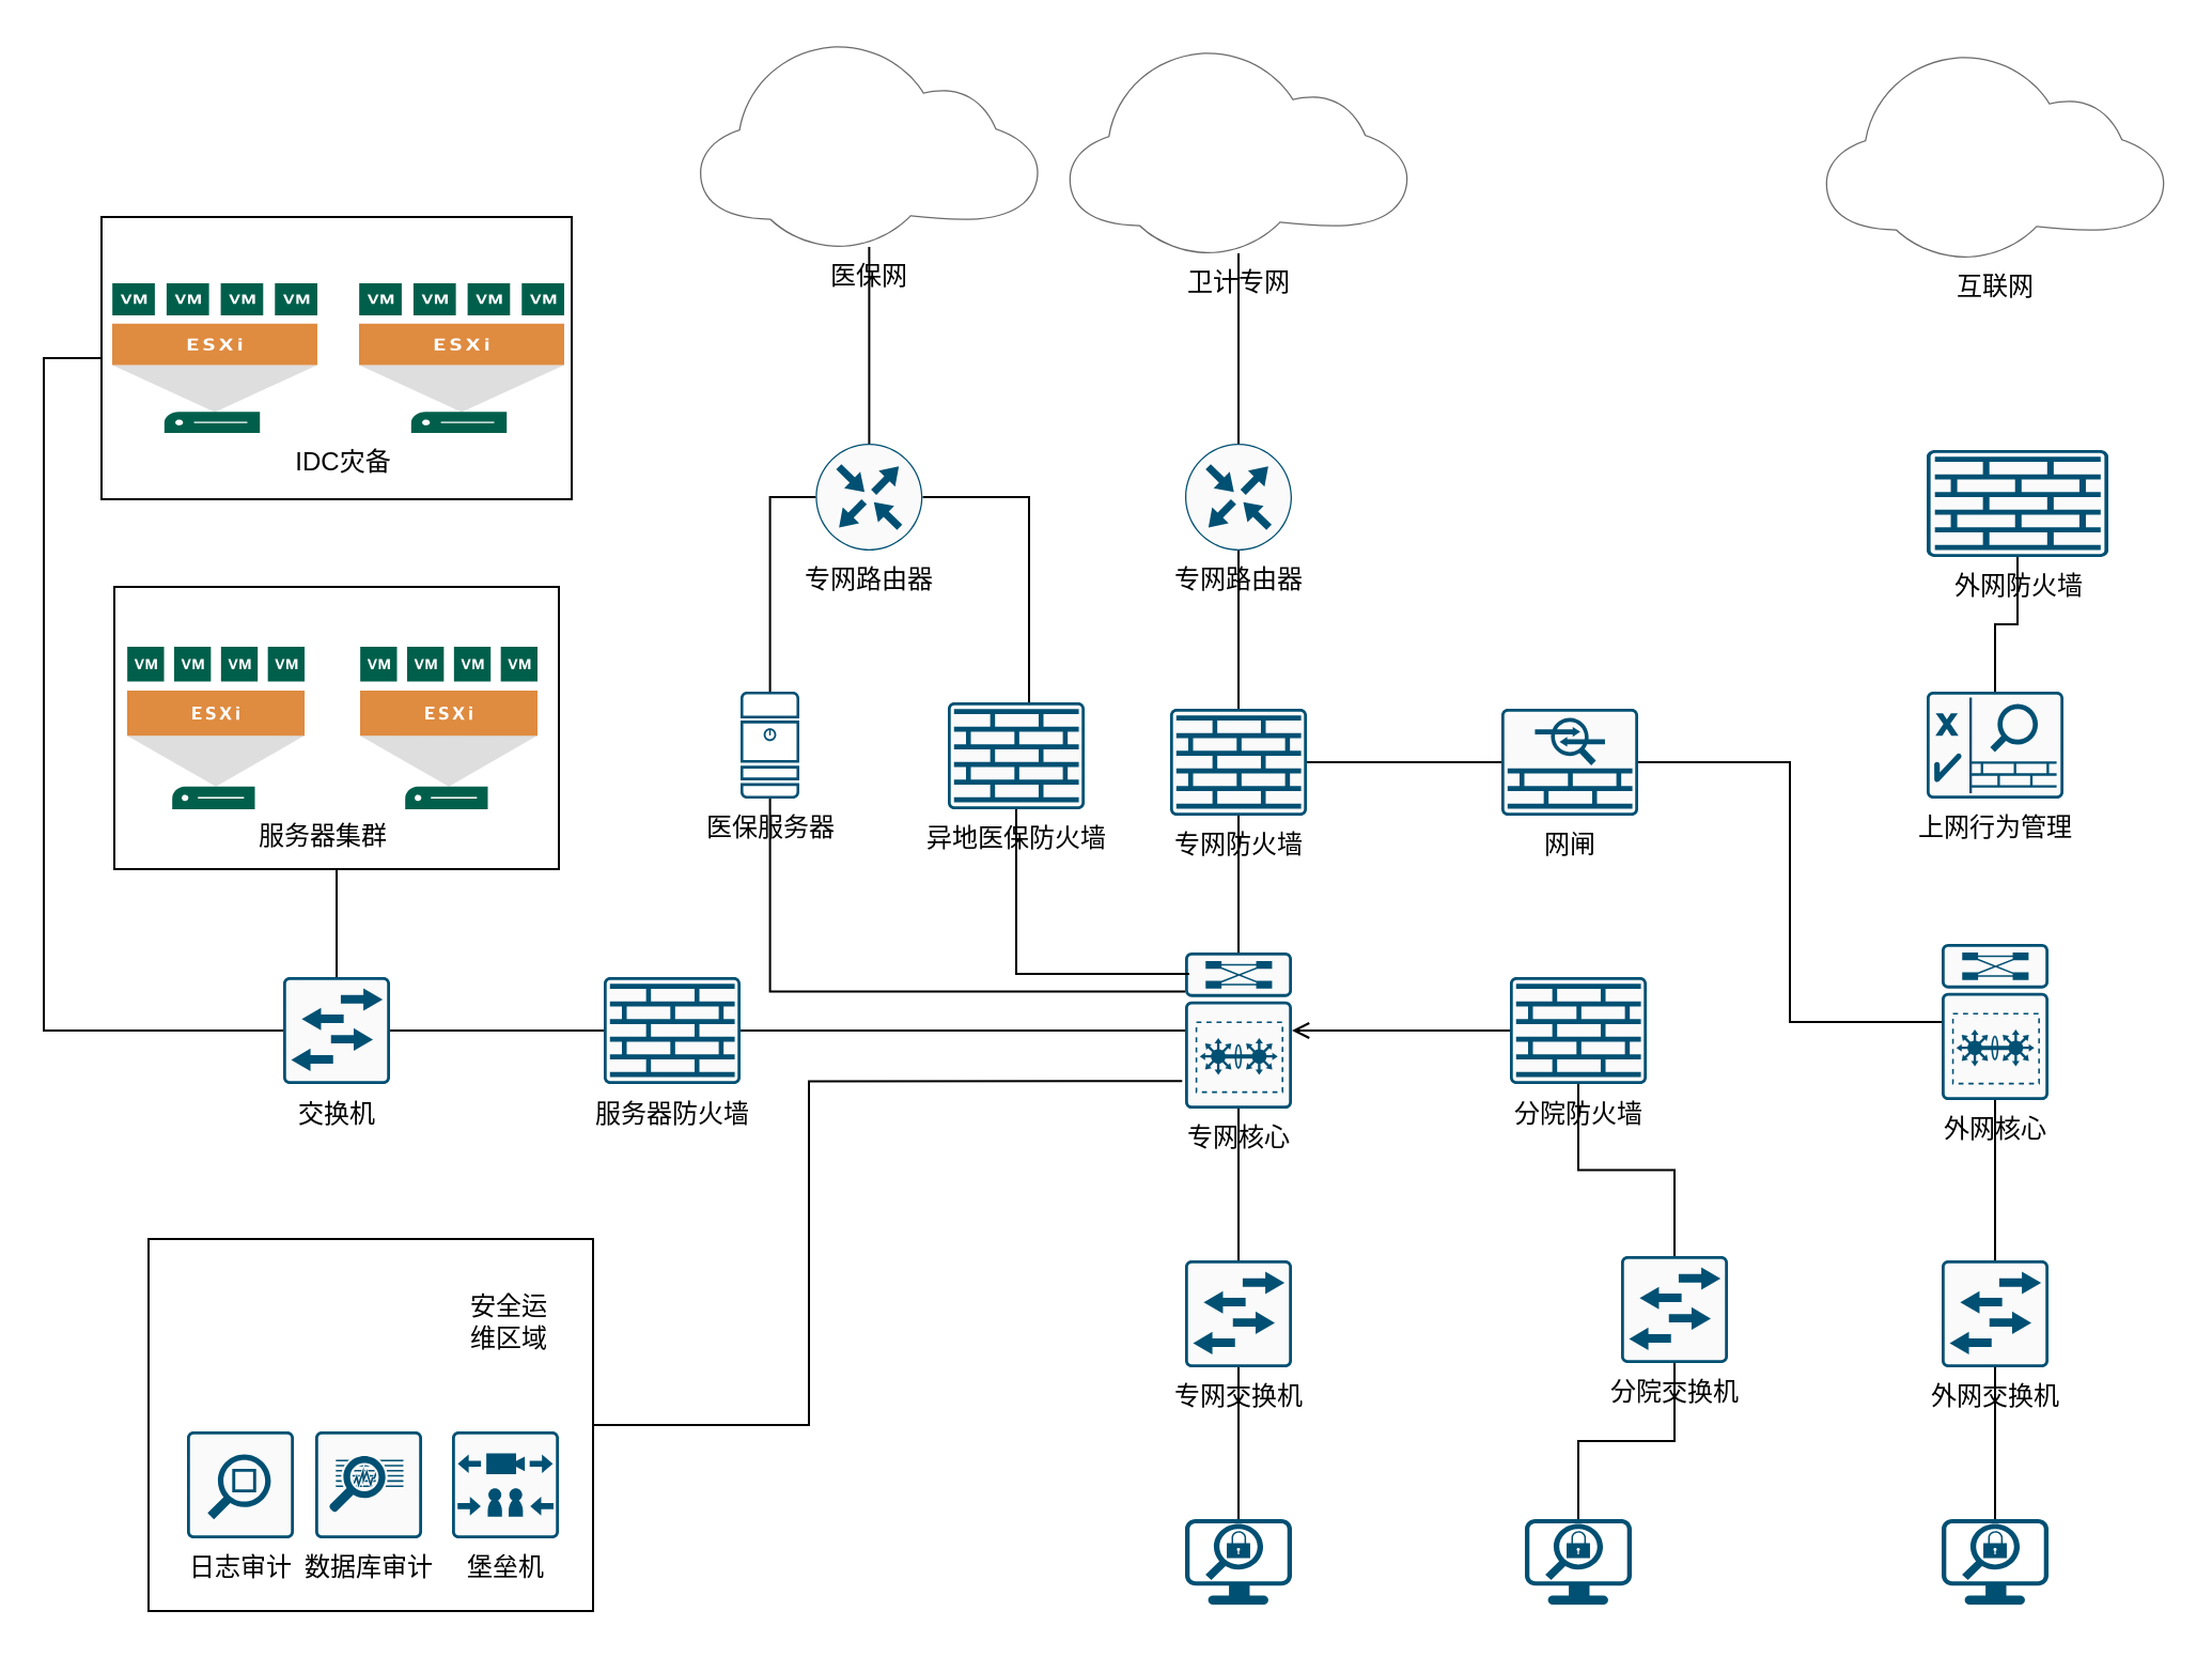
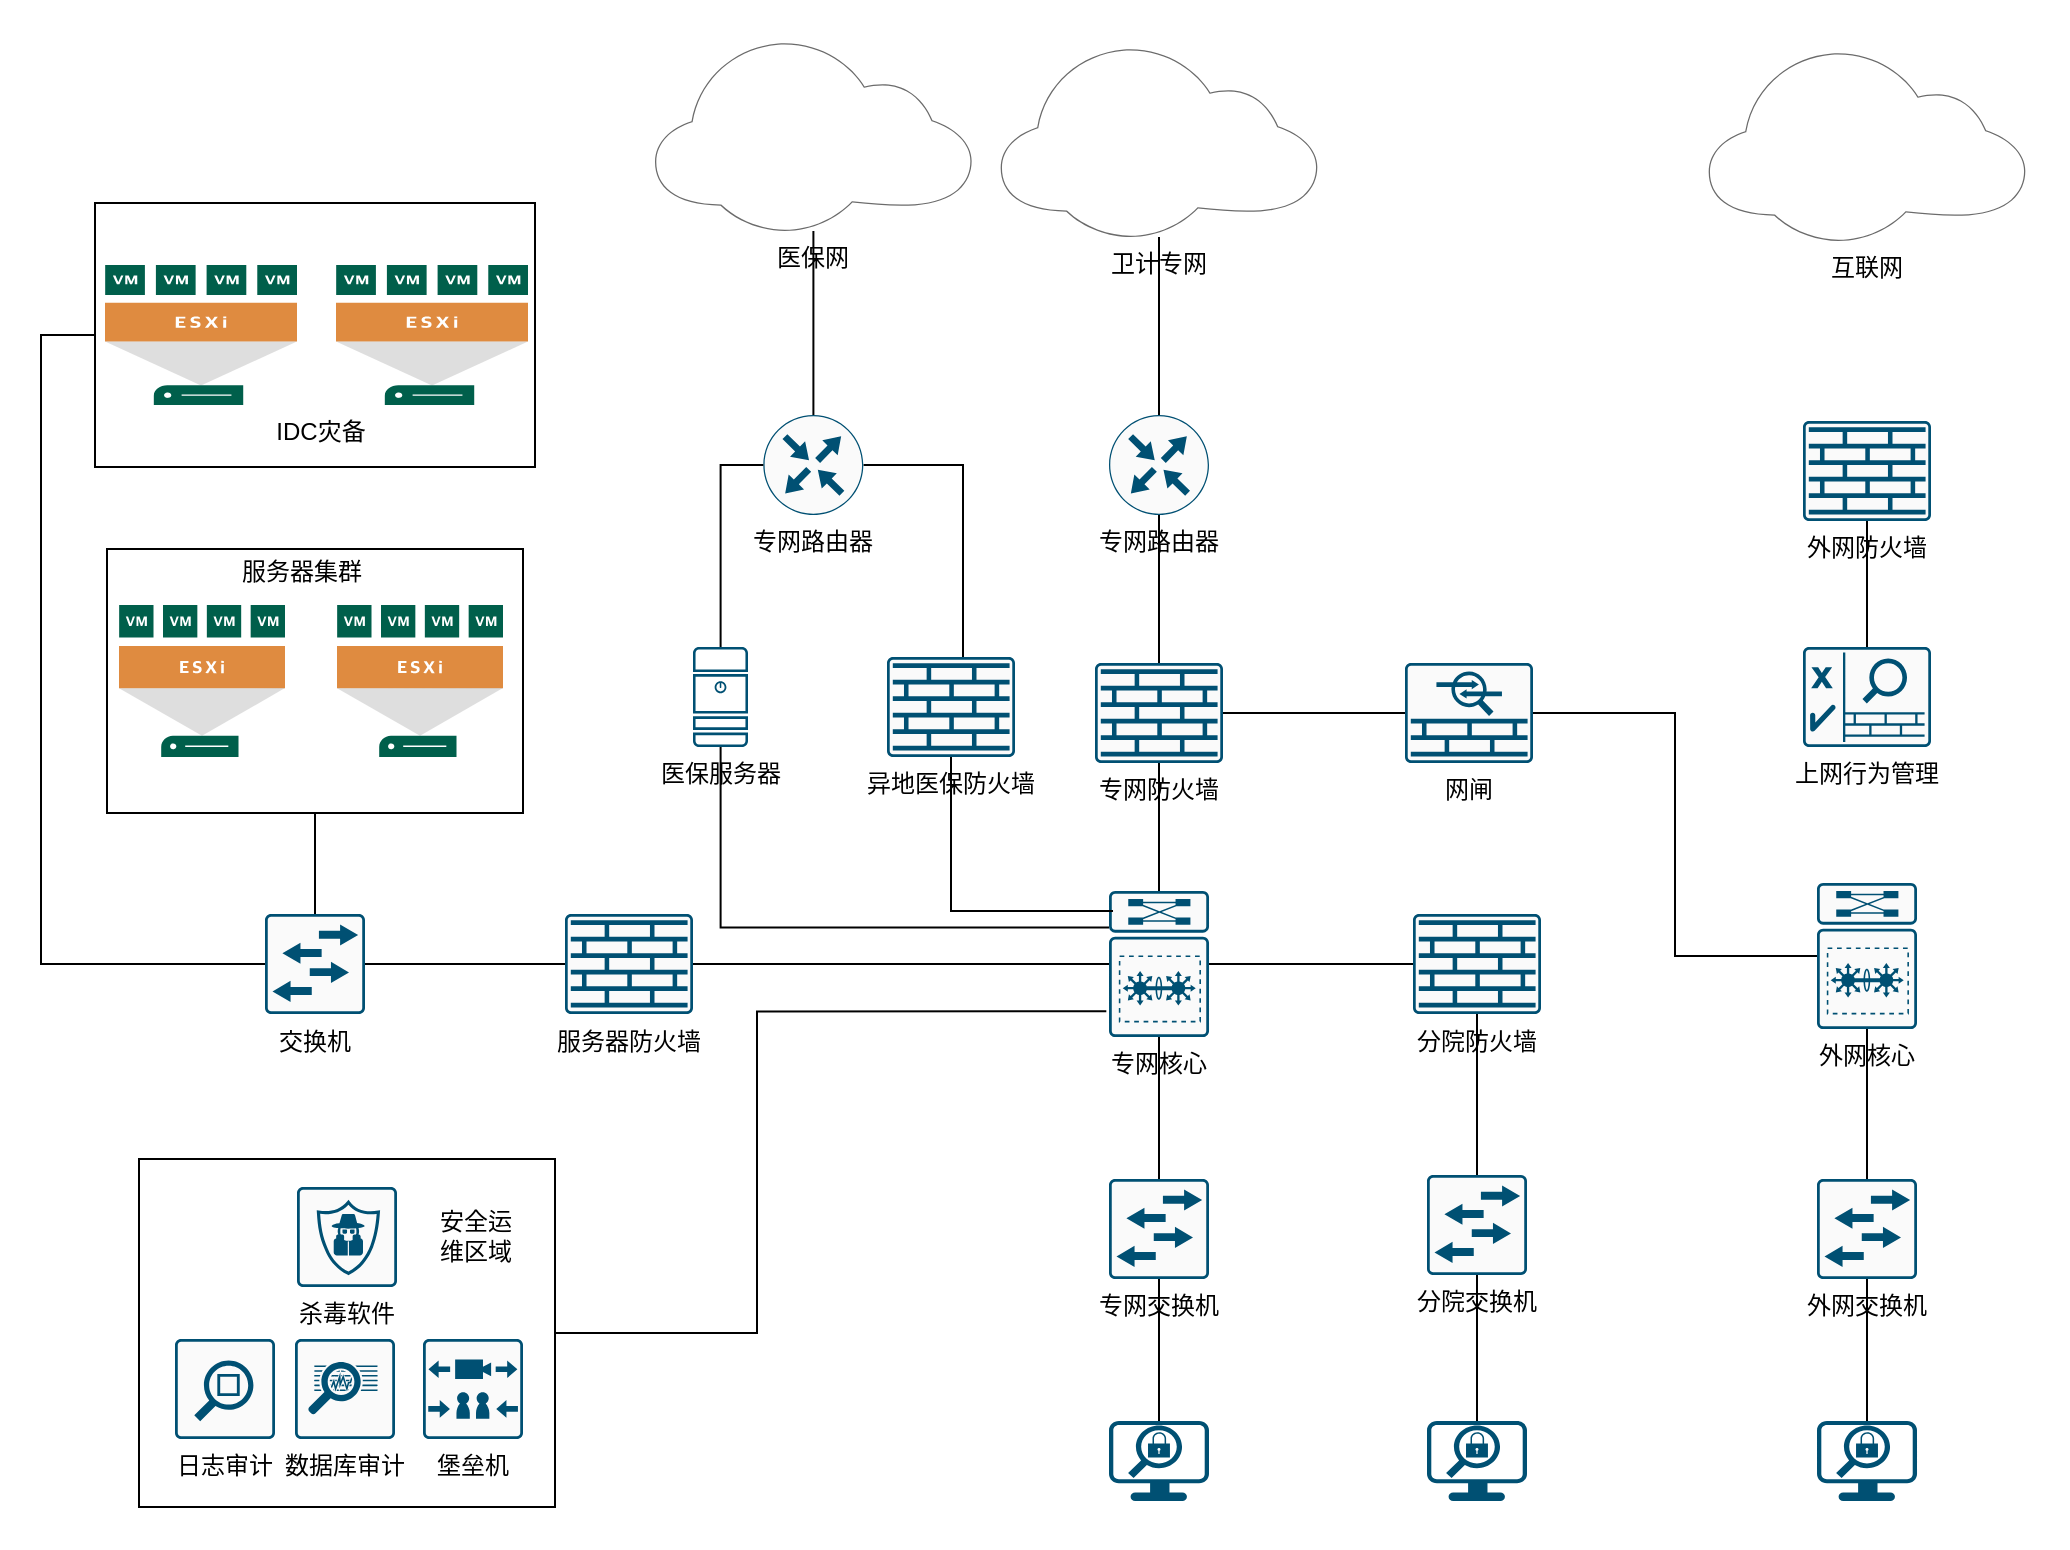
- <mxCell id="30" value="外网防火墙" style="points=[[0.015,0.015,0],[0.985,0.015,0],[0.985,0.985,0],[0.015,0.985,0],[0.25,0,0],[0.5,0,0],[0.75,0,0],[1,0.25,0],[1,0.5,0],[1,0.75,0],[0.75,1,0],[0.5,1,0],[0.25,1,0],[0,0.75,0],[0,0.5,0],[0,0.25,0]];verticalLabelPosition=bottom;html=1;verticalAlign=top;aspect=fixed;align=center;pointerEvents=1;shape=mxgraph.cisco19.rect;prIcon=firewall;fillColor=#FAFAFA;strokeColor=#005073;" vertex="1" parent="1"><mxGeometry x="901" y="210" width="85" height="50" as="geometry" /></mxCell>
+ <mxCell id="30" value="外网防火墙" style="points=[[0.015,0.015,0],[0.985,0.015,0],[0.985,0.985,0],[0.015,0.985,0],[0.25,0,0],[0.5,0,0],[0.75,0,0],[1,0.25,0],[1,0.5,0],[1,0.75,0],[0.75,1,0],[0.5,1,0],[0.25,1,0],[0,0.75,0],[0,0.5,0],[0,0.25,0]];verticalLabelPosition=bottom;html=1;verticalAlign=top;aspect=fixed;align=center;pointerEvents=1;shape=mxgraph.cisco19.rect;prIcon=firewall;fillColor=#FAFAFA;strokeColor=#005073;" vertex="1" parent="1"><mxGeometry x="901" y="210" width="64" height="50" as="geometry" /></mxCell>
- <mxCell id="47" value="服务器集群" style="text;html=1;strokeColor=none;fillColor=none;align=center;verticalAlign=middle;whiteSpace=wrap;rounded=0;" vertex="1" parent="1"><mxGeometry x="118" y="381" width="66" height="20" as="geometry" /></mxCell>
+ <mxCell id="47" value="服务器集群" style="text;html=1;strokeColor=none;fillColor=none;align=center;verticalAlign=middle;whiteSpace=wrap;rounded=0;" vertex="1" parent="1"><mxGeometry x="118" y="276" width="66" height="20" as="geometry" /></mxCell>
- <mxCell id="31" value="" style="edgeStyle=orthogonalEdgeStyle;rounded=0;orthogonalLoop=1;jettySize=auto;html=1;endArrow=open;endFill=0;" edge="1" parent="1" source="33" target="22"><mxGeometry relative="1" as="geometry" /></mxCell>
+ <mxCell id="31" value="" style="edgeStyle=orthogonalEdgeStyle;rounded=0;orthogonalLoop=1;jettySize=auto;html=1;endArrow=none;endFill=0;" edge="1" parent="1" source="33" target="22"><mxGeometry relative="1" as="geometry" /></mxCell>
- <mxCell id="24" value="分院交换机" style="points=[[0.015,0.015,0],[0.985,0.015,0],[0.985,0.985,0],[0.015,0.985,0],[0.25,0,0],[0.5,0,0],[0.75,0,0],[1,0.25,0],[1,0.5,0],[1,0.75,0],[0.75,1,0],[0.5,1,0],[0.25,1,0],[0,0.75,0],[0,0.5,0],[0,0.25,0]];verticalLabelPosition=bottom;html=1;verticalAlign=top;aspect=fixed;align=center;pointerEvents=1;shape=mxgraph.cisco19.rect;prIcon=l2_switch;fillColor=#FAFAFA;strokeColor=#005073;" vertex="1" parent="1"><mxGeometry x="758" y="587" width="50" height="50" as="geometry" /></mxCell>
+ <mxCell id="24" value="分院交换机" style="points=[[0.015,0.015,0],[0.985,0.015,0],[0.985,0.985,0],[0.015,0.985,0],[0.25,0,0],[0.5,0,0],[0.75,0,0],[1,0.25,0],[1,0.5,0],[1,0.75,0],[0.75,1,0],[0.5,1,0],[0.25,1,0],[0,0.75,0],[0,0.5,0],[0,0.25,0]];verticalLabelPosition=bottom;html=1;verticalAlign=top;aspect=fixed;align=center;pointerEvents=1;shape=mxgraph.cisco19.rect;prIcon=l2_switch;fillColor=#FAFAFA;strokeColor=#005073;" vertex="1" parent="1"><mxGeometry x="713" y="587" width="50" height="50" as="geometry" /></mxCell>
+ <mxCell id="34" value="杀毒软件" style="points=[[0.015,0.015,0],[0.985,0.015,0],[0.985,0.985,0],[0.015,0.985,0],[0.25,0,0],[0.5,0,0],[0.75,0,0],[1,0.25,0],[1,0.5,0],[1,0.75,0],[0.75,1,0],[0.5,1,0],[0.25,1,0],[0,0.75,0],[0,0.5,0],[0,0.25,0]];verticalLabelPosition=bottom;html=1;verticalAlign=top;aspect=fixed;align=center;pointerEvents=1;shape=mxgraph.cisco19.rect;prIcon=next_generation_intrusion_prevention_system;fillColor=#FAFAFA;strokeColor=#005073;" vertex="1" parent="1"><mxGeometry x="148" y="593" width="50" height="50" as="geometry" /></mxCell>
